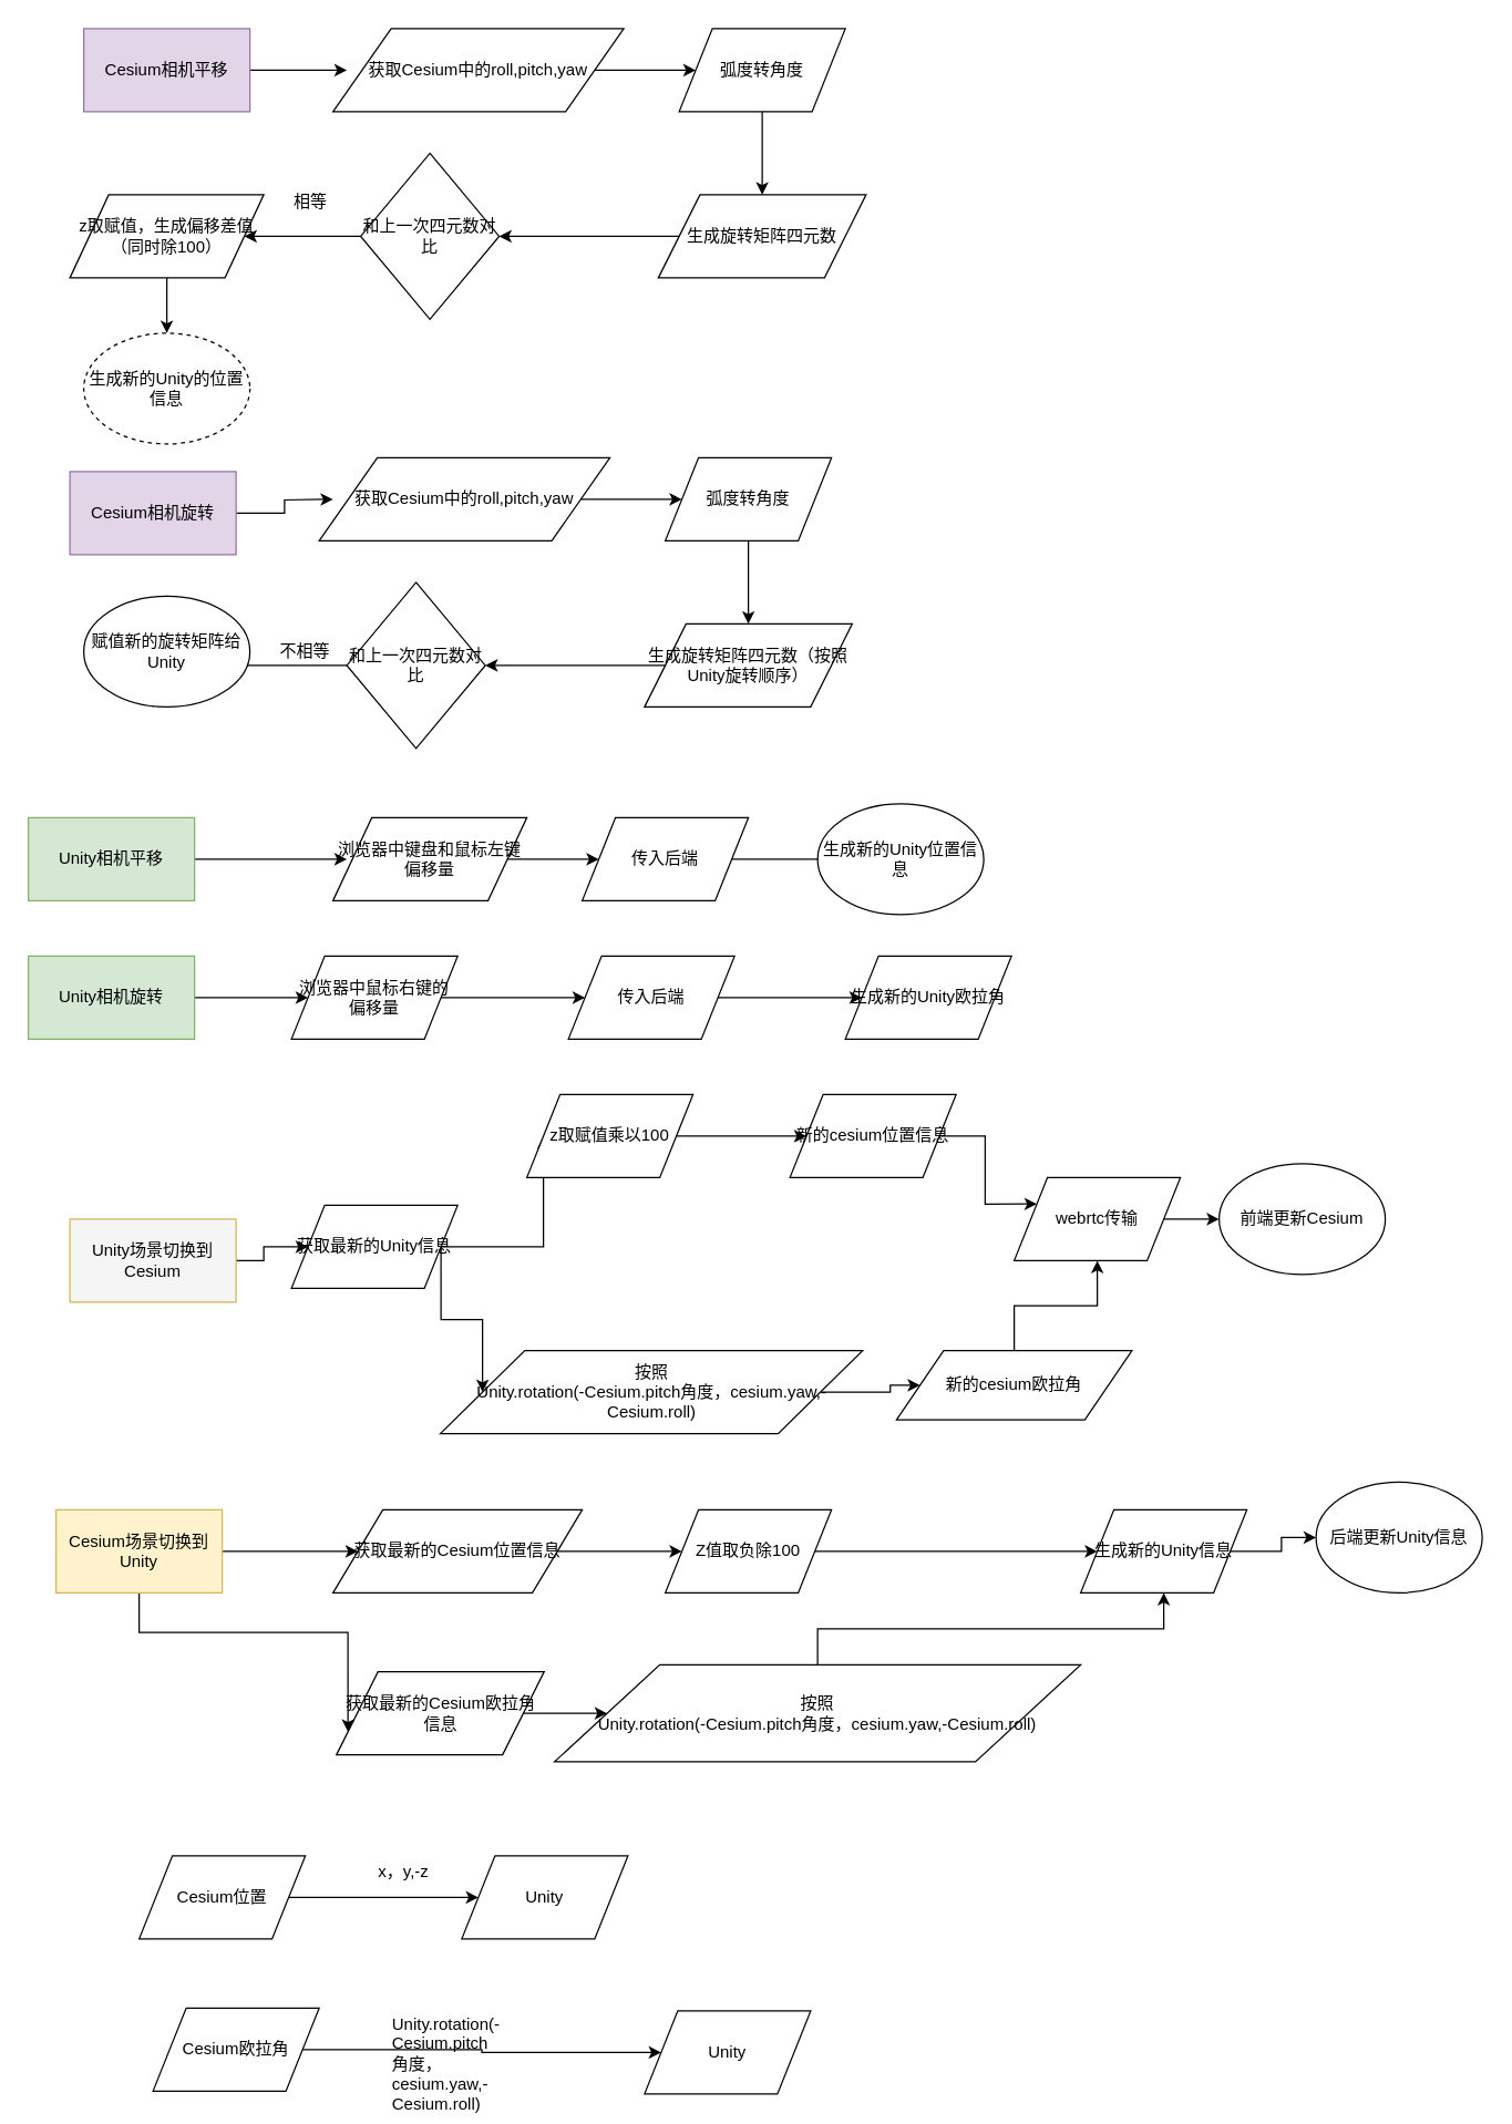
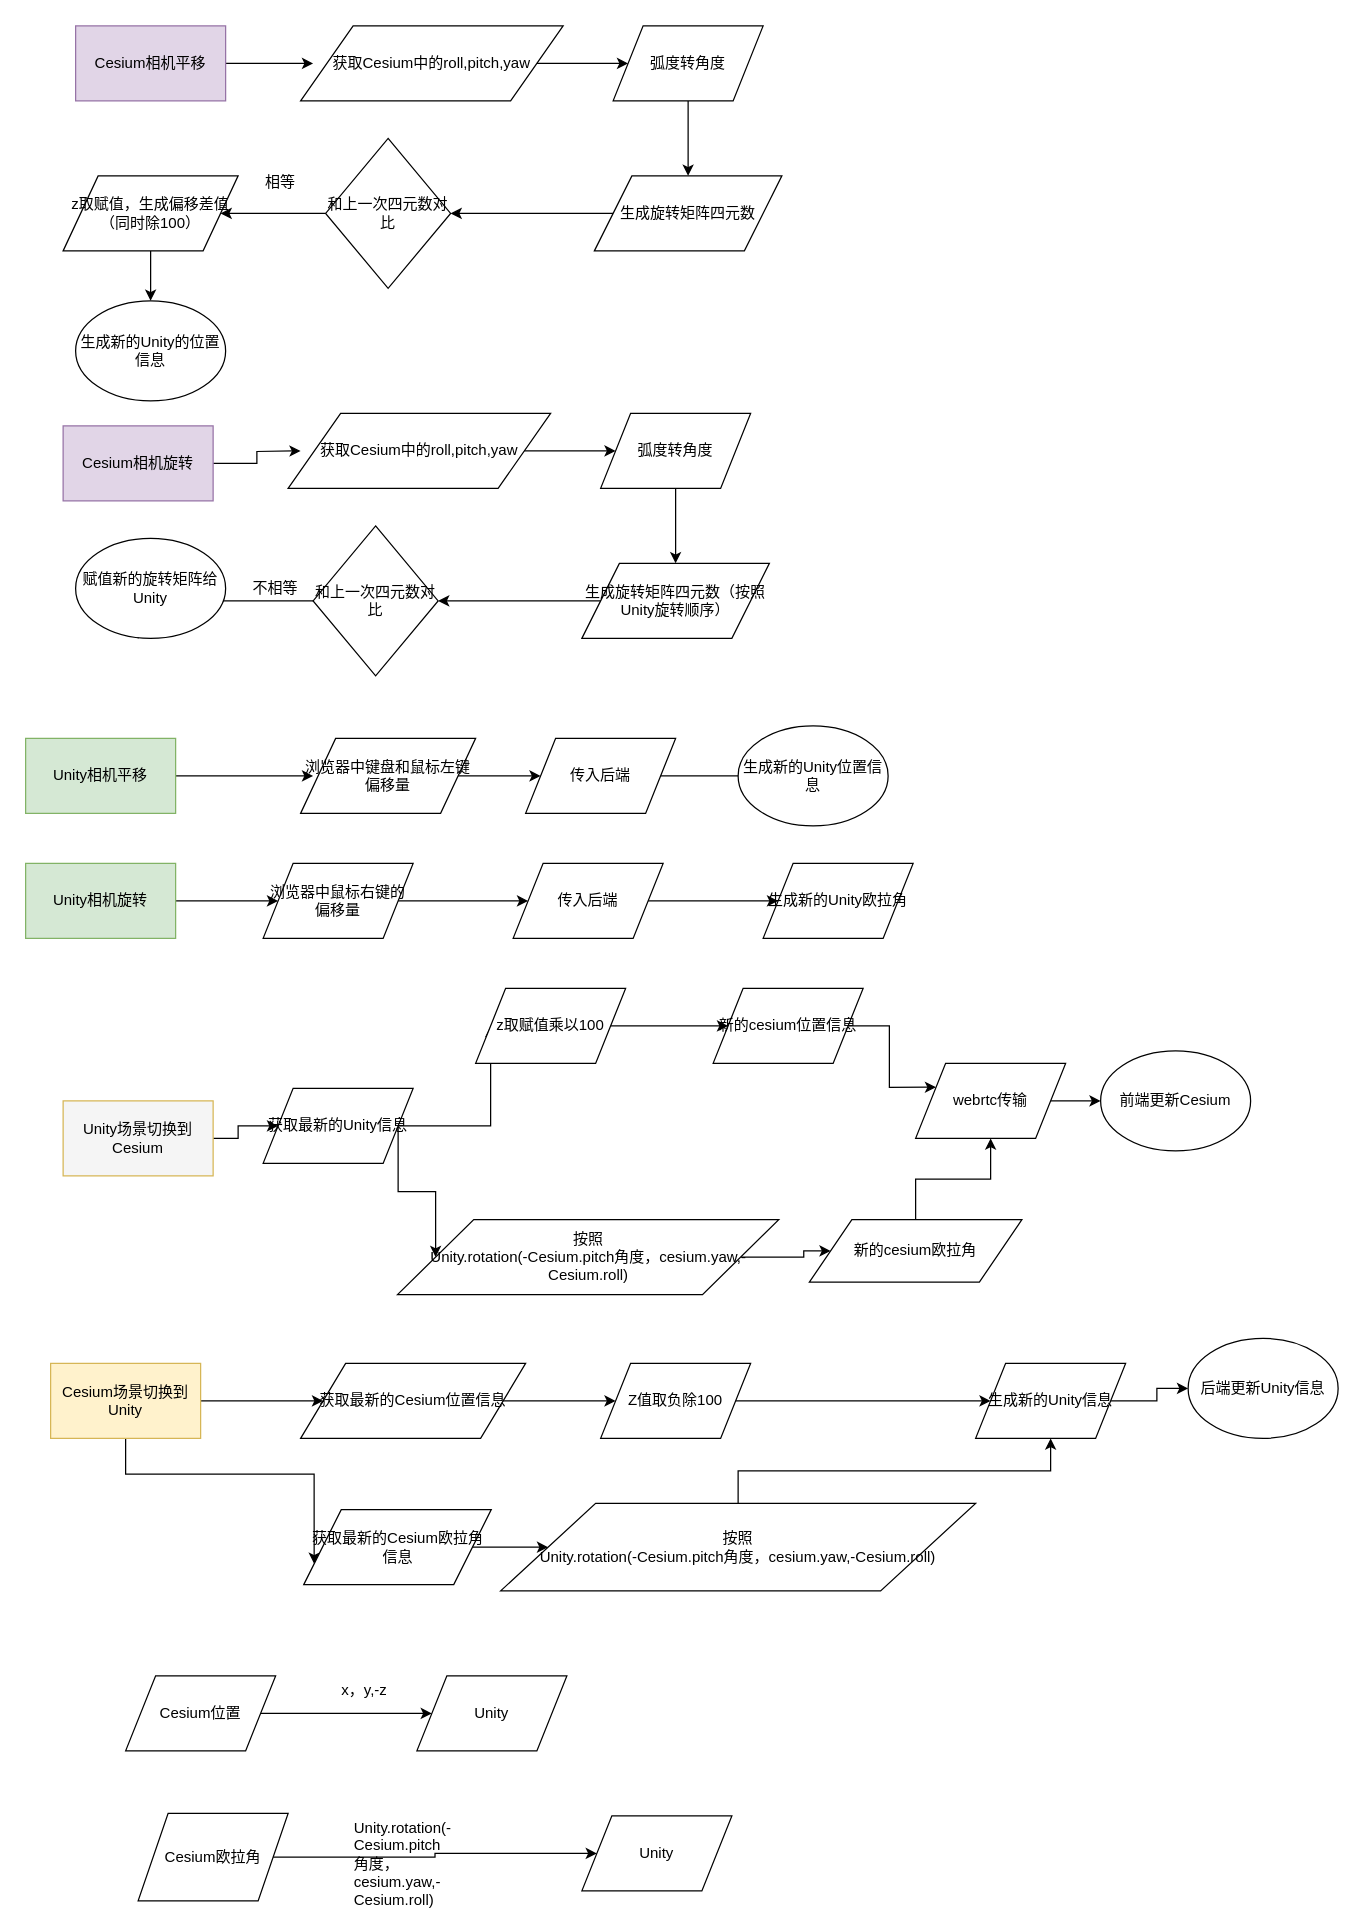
- <mxCell id="24" value="生成新的Unity的位置信息" style="ellipse;whiteSpace=wrap;html=1;dashed=1;" parent="1" vertex="1"><mxGeometry x="60" y="240" width="120" height="80" as="geometry" /></mxCell>
+ <mxCell id="24" value="生成新的Unity的位置信息" style="ellipse;whiteSpace=wrap;html=1;" parent="1" vertex="1"><mxGeometry x="60" y="240" width="120" height="80" as="geometry" /></mxCell>
- <mxCell id="78" value="Cesium欧拉角" style="shape=parallelogram;perimeter=parallelogramPerimeter;whiteSpace=wrap;html=1;" parent="1" vertex="1"><mxGeometry x="110" y="1450" width="120" height="60" as="geometry" /></mxCell>
+ <mxCell id="78" value="Cesium欧拉角" style="shape=parallelogram;perimeter=parallelogramPerimeter;whiteSpace=wrap;html=1;" parent="1" vertex="1"><mxGeometry x="110" y="1450" width="120" height="70" as="geometry" /></mxCell>
